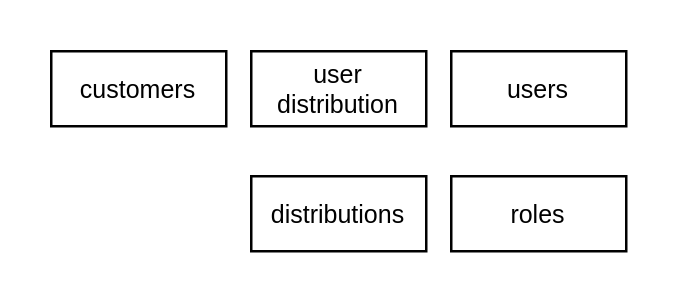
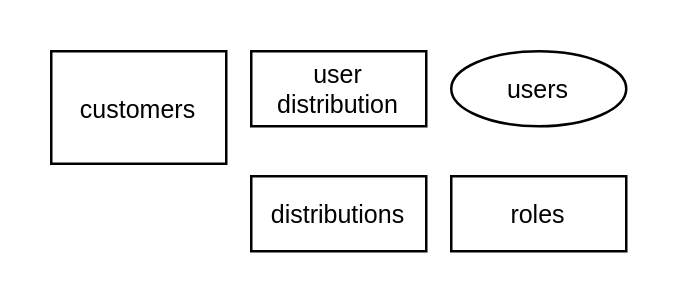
- <mxCell id="3" value="customers" style="rounded=0;whiteSpace=wrap;html=1;fontSize=10;" vertex="1" parent="1"><mxGeometry x="20" y="20" width="70" height="30" as="geometry" /></mxCell>
+ <mxCell id="3" value="customers" style="rounded=0;whiteSpace=wrap;html=1;fontSize=10;" vertex="1" parent="1"><mxGeometry x="20" y="20" width="70" height="45" as="geometry" /></mxCell>
- <mxCell id="2" value="users" style="rounded=0;whiteSpace=wrap;html=1;fontSize=10;" vertex="1" parent="1"><mxGeometry x="180" y="20" width="70" height="30" as="geometry" /></mxCell>
+ <mxCell id="2" value="users" style="ellipse;whiteSpace=wrap;html=1;fontSize=10;" vertex="1" parent="1"><mxGeometry x="180" y="20" width="70" height="30" as="geometry" /></mxCell>
